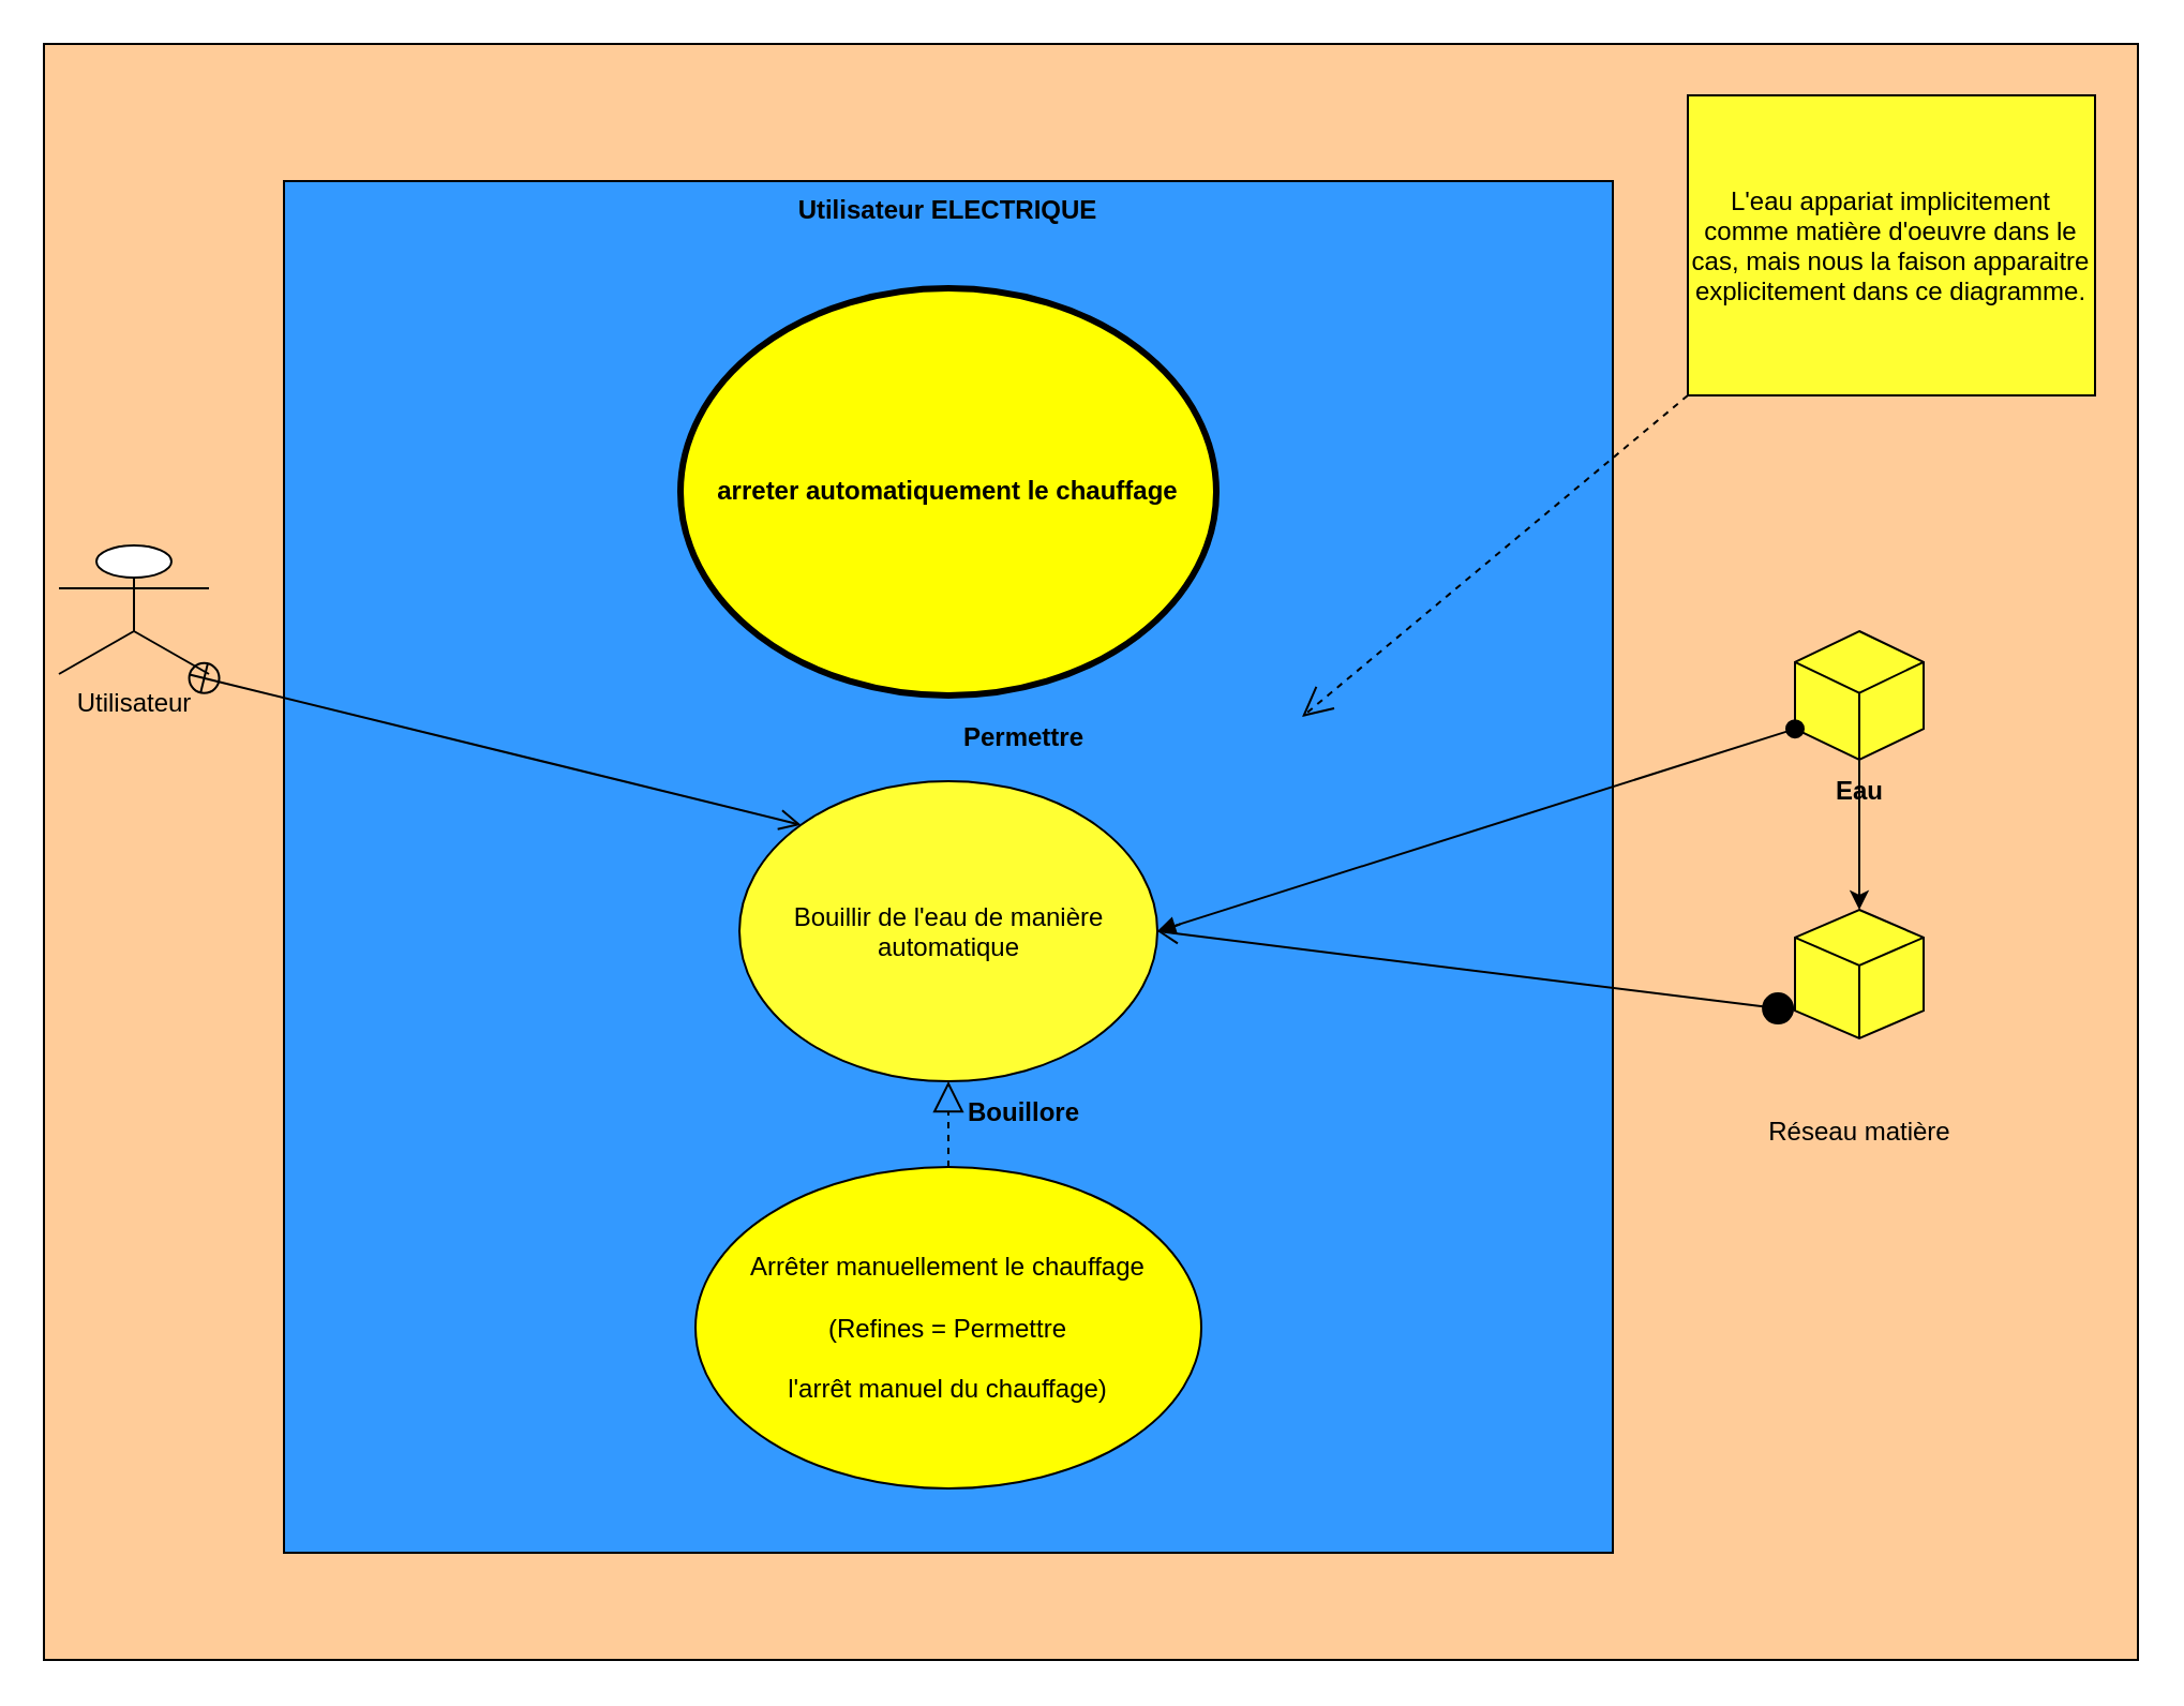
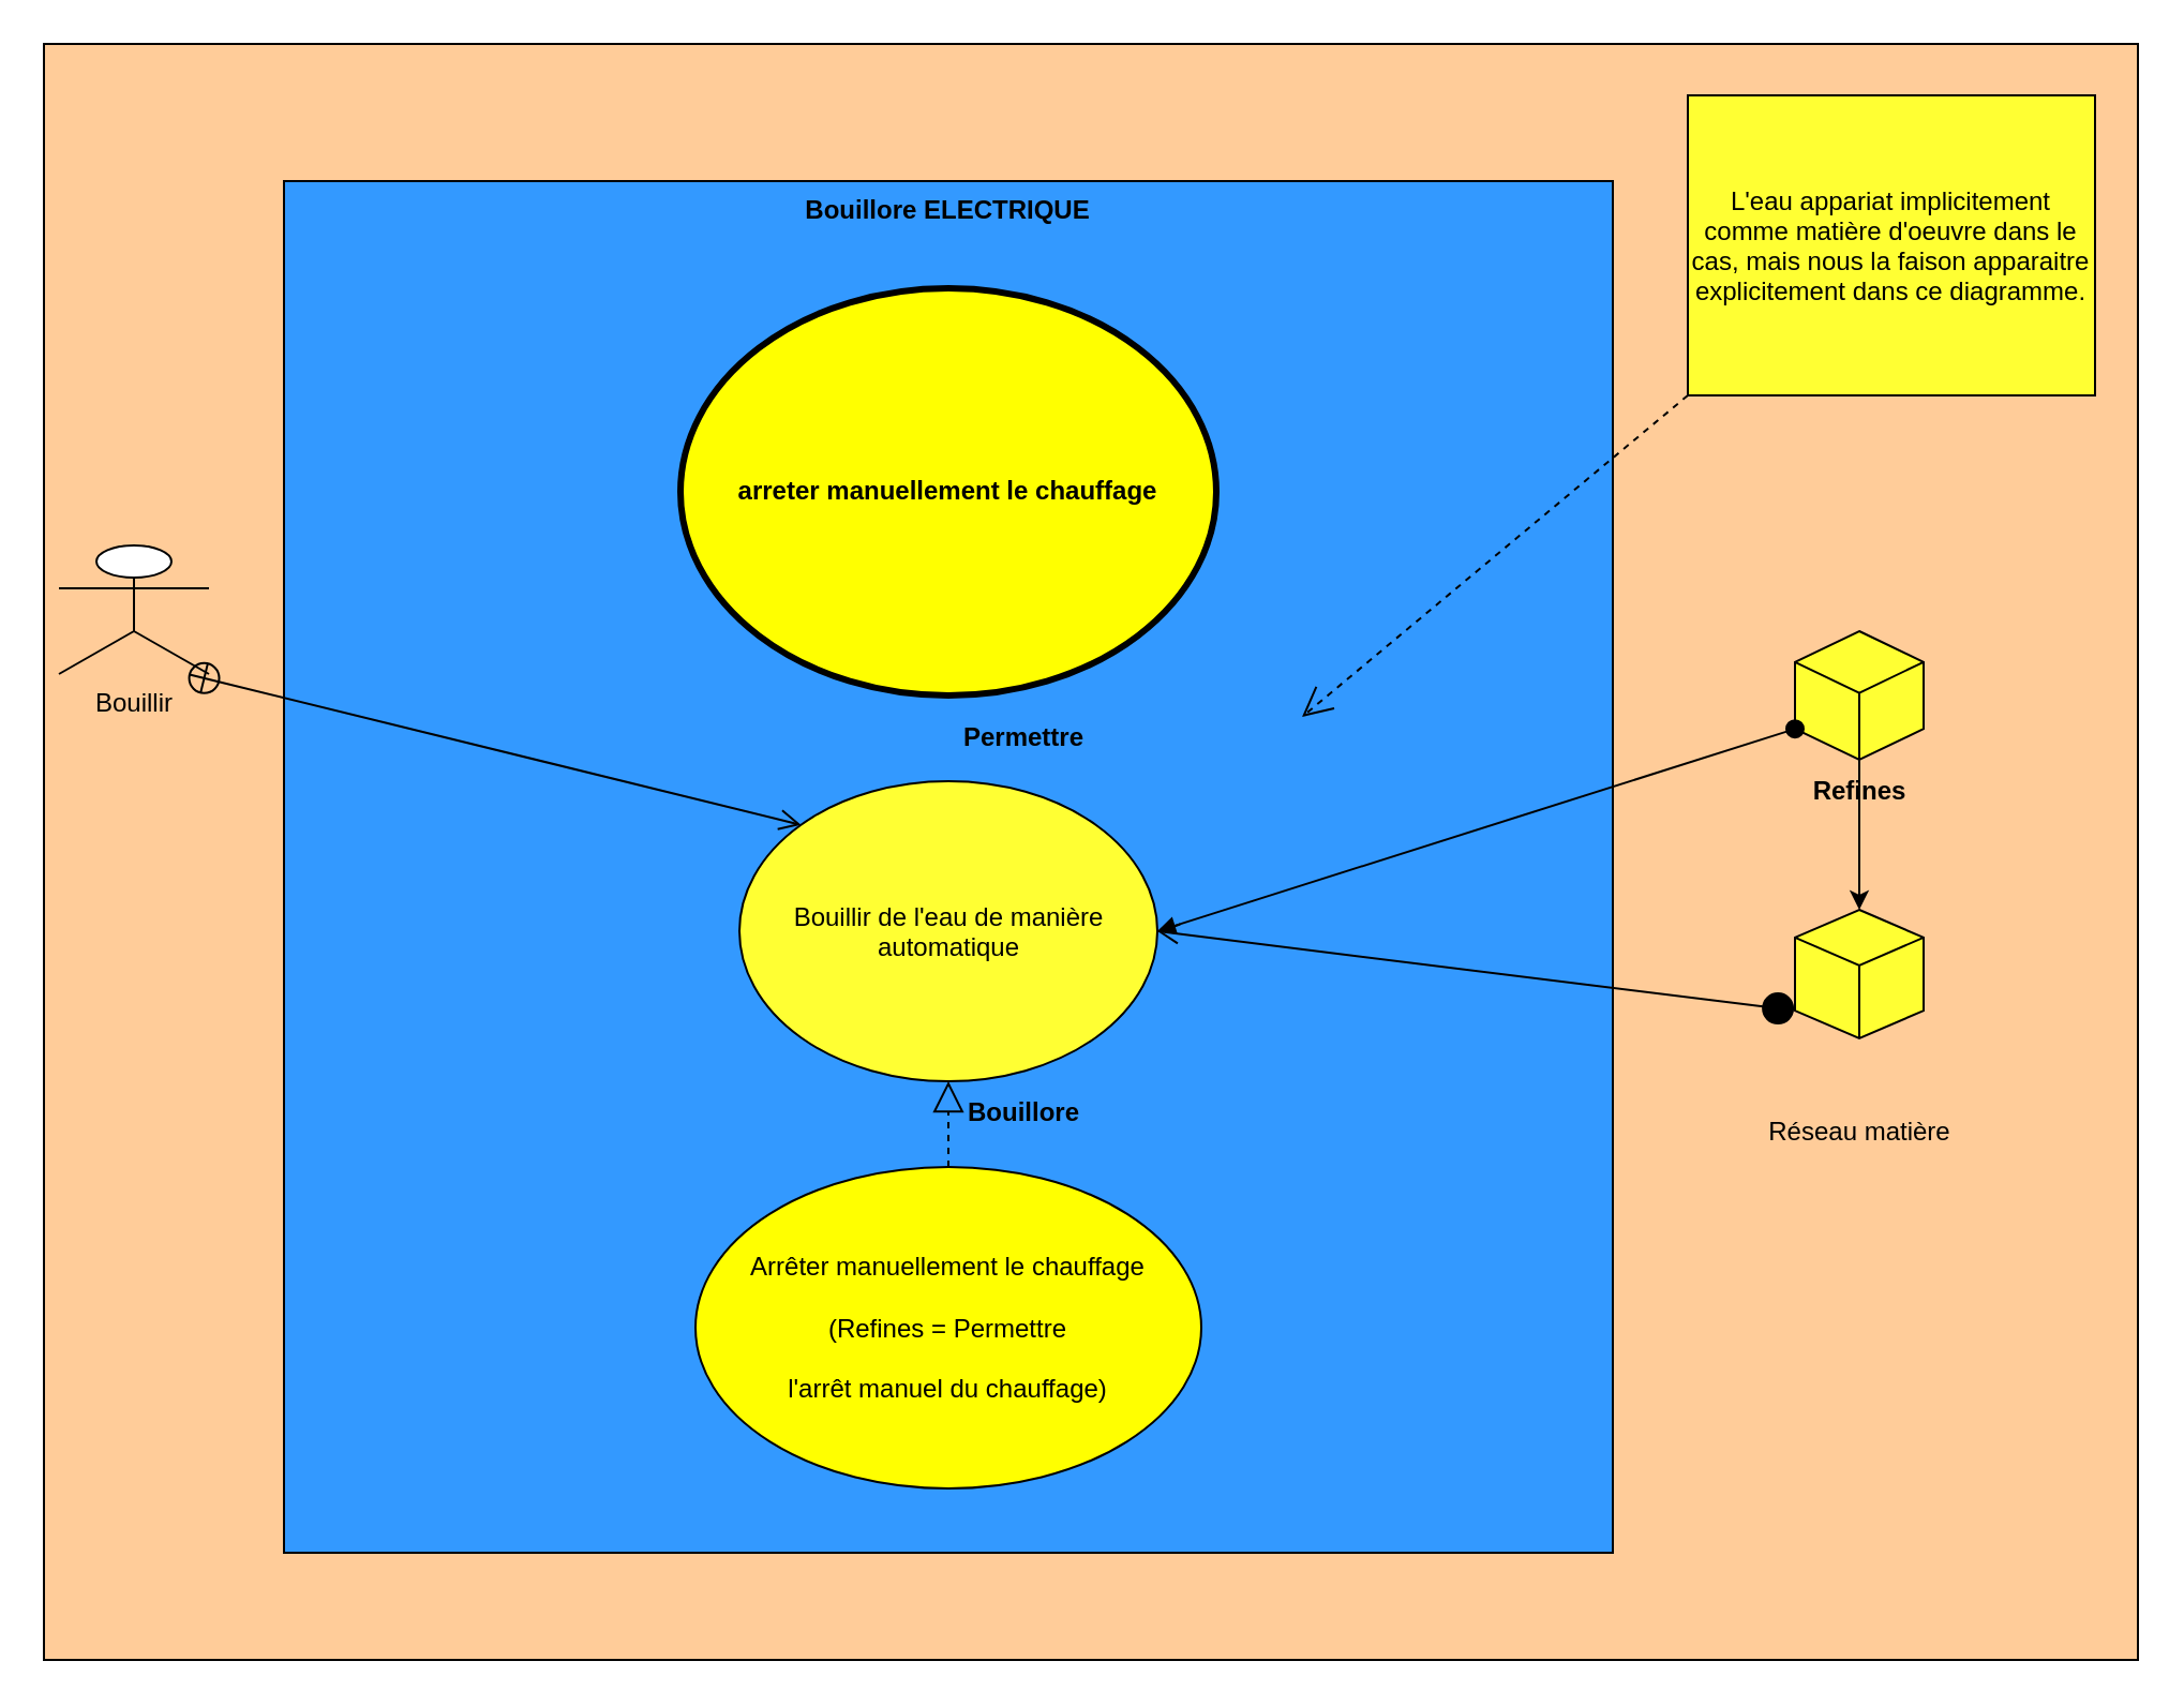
- <mxCell id="3" value="Utilisateur ELECTRIQUE" style="shape=rect;html=1;verticalAlign=top;fontStyle=1;whiteSpace=wrap;align=center;fillColor=#3399FF;" parent="1" vertex="1"><mxGeometry x="132" y="84" width="620" height="640" as="geometry" /></mxCell>
+ <mxCell id="3" value="Bouillore ELECTRIQUE" style="shape=rect;html=1;verticalAlign=top;fontStyle=1;whiteSpace=wrap;align=center;fillColor=#3399FF;" parent="1" vertex="1"><mxGeometry x="132" y="84" width="620" height="640" as="geometry" /></mxCell>
- <mxCell id="4" value="arreter automatiquement le chauffage" style="shape=ellipse;html=1;strokeWidth=3;fontStyle=1;whiteSpace=wrap;align=center;perimeter=ellipsePerimeter;fillColor=#FFFF00;" parent="1" vertex="1"><mxGeometry x="317" y="134" width="250" height="190" as="geometry" /></mxCell>
+ <mxCell id="4" value="arreter manuellement le chauffage" style="shape=ellipse;html=1;strokeWidth=3;fontStyle=1;whiteSpace=wrap;align=center;perimeter=ellipsePerimeter;fillColor=#FFFF00;" parent="1" vertex="1"><mxGeometry x="317" y="134" width="250" height="190" as="geometry" /></mxCell>
- <mxCell id="7" value="Utilisateur" style="shape=umlActor;verticalLabelPosition=bottom;verticalAlign=top;html=1;" parent="1" vertex="1"><mxGeometry x="27" y="254" width="70" height="60" as="geometry" /></mxCell>
+ <mxCell id="7" value="Bouillir" style="shape=umlActor;verticalLabelPosition=bottom;verticalAlign=top;html=1;" parent="1" vertex="1"><mxGeometry x="27" y="254" width="70" height="60" as="geometry" /></mxCell>
- <mxCell id="17" value="Eau" style="text;align=center;fontStyle=1;verticalAlign=middle;spacingLeft=3;spacingRight=3;strokeColor=none;rotatable=0;points=[[0,0.5],[1,0.5]];portConstraint=eastwest;html=1;" parent="1" vertex="1"><mxGeometry x="827" y="334" width="80" height="70" as="geometry" /></mxCell>
+ <mxCell id="17" value="Refines" style="text;align=center;fontStyle=1;verticalAlign=middle;spacingLeft=3;spacingRight=3;strokeColor=none;rotatable=0;points=[[0,0.5],[1,0.5]];portConstraint=eastwest;html=1;" parent="1" vertex="1"><mxGeometry x="827" y="334" width="80" height="70" as="geometry" /></mxCell>
